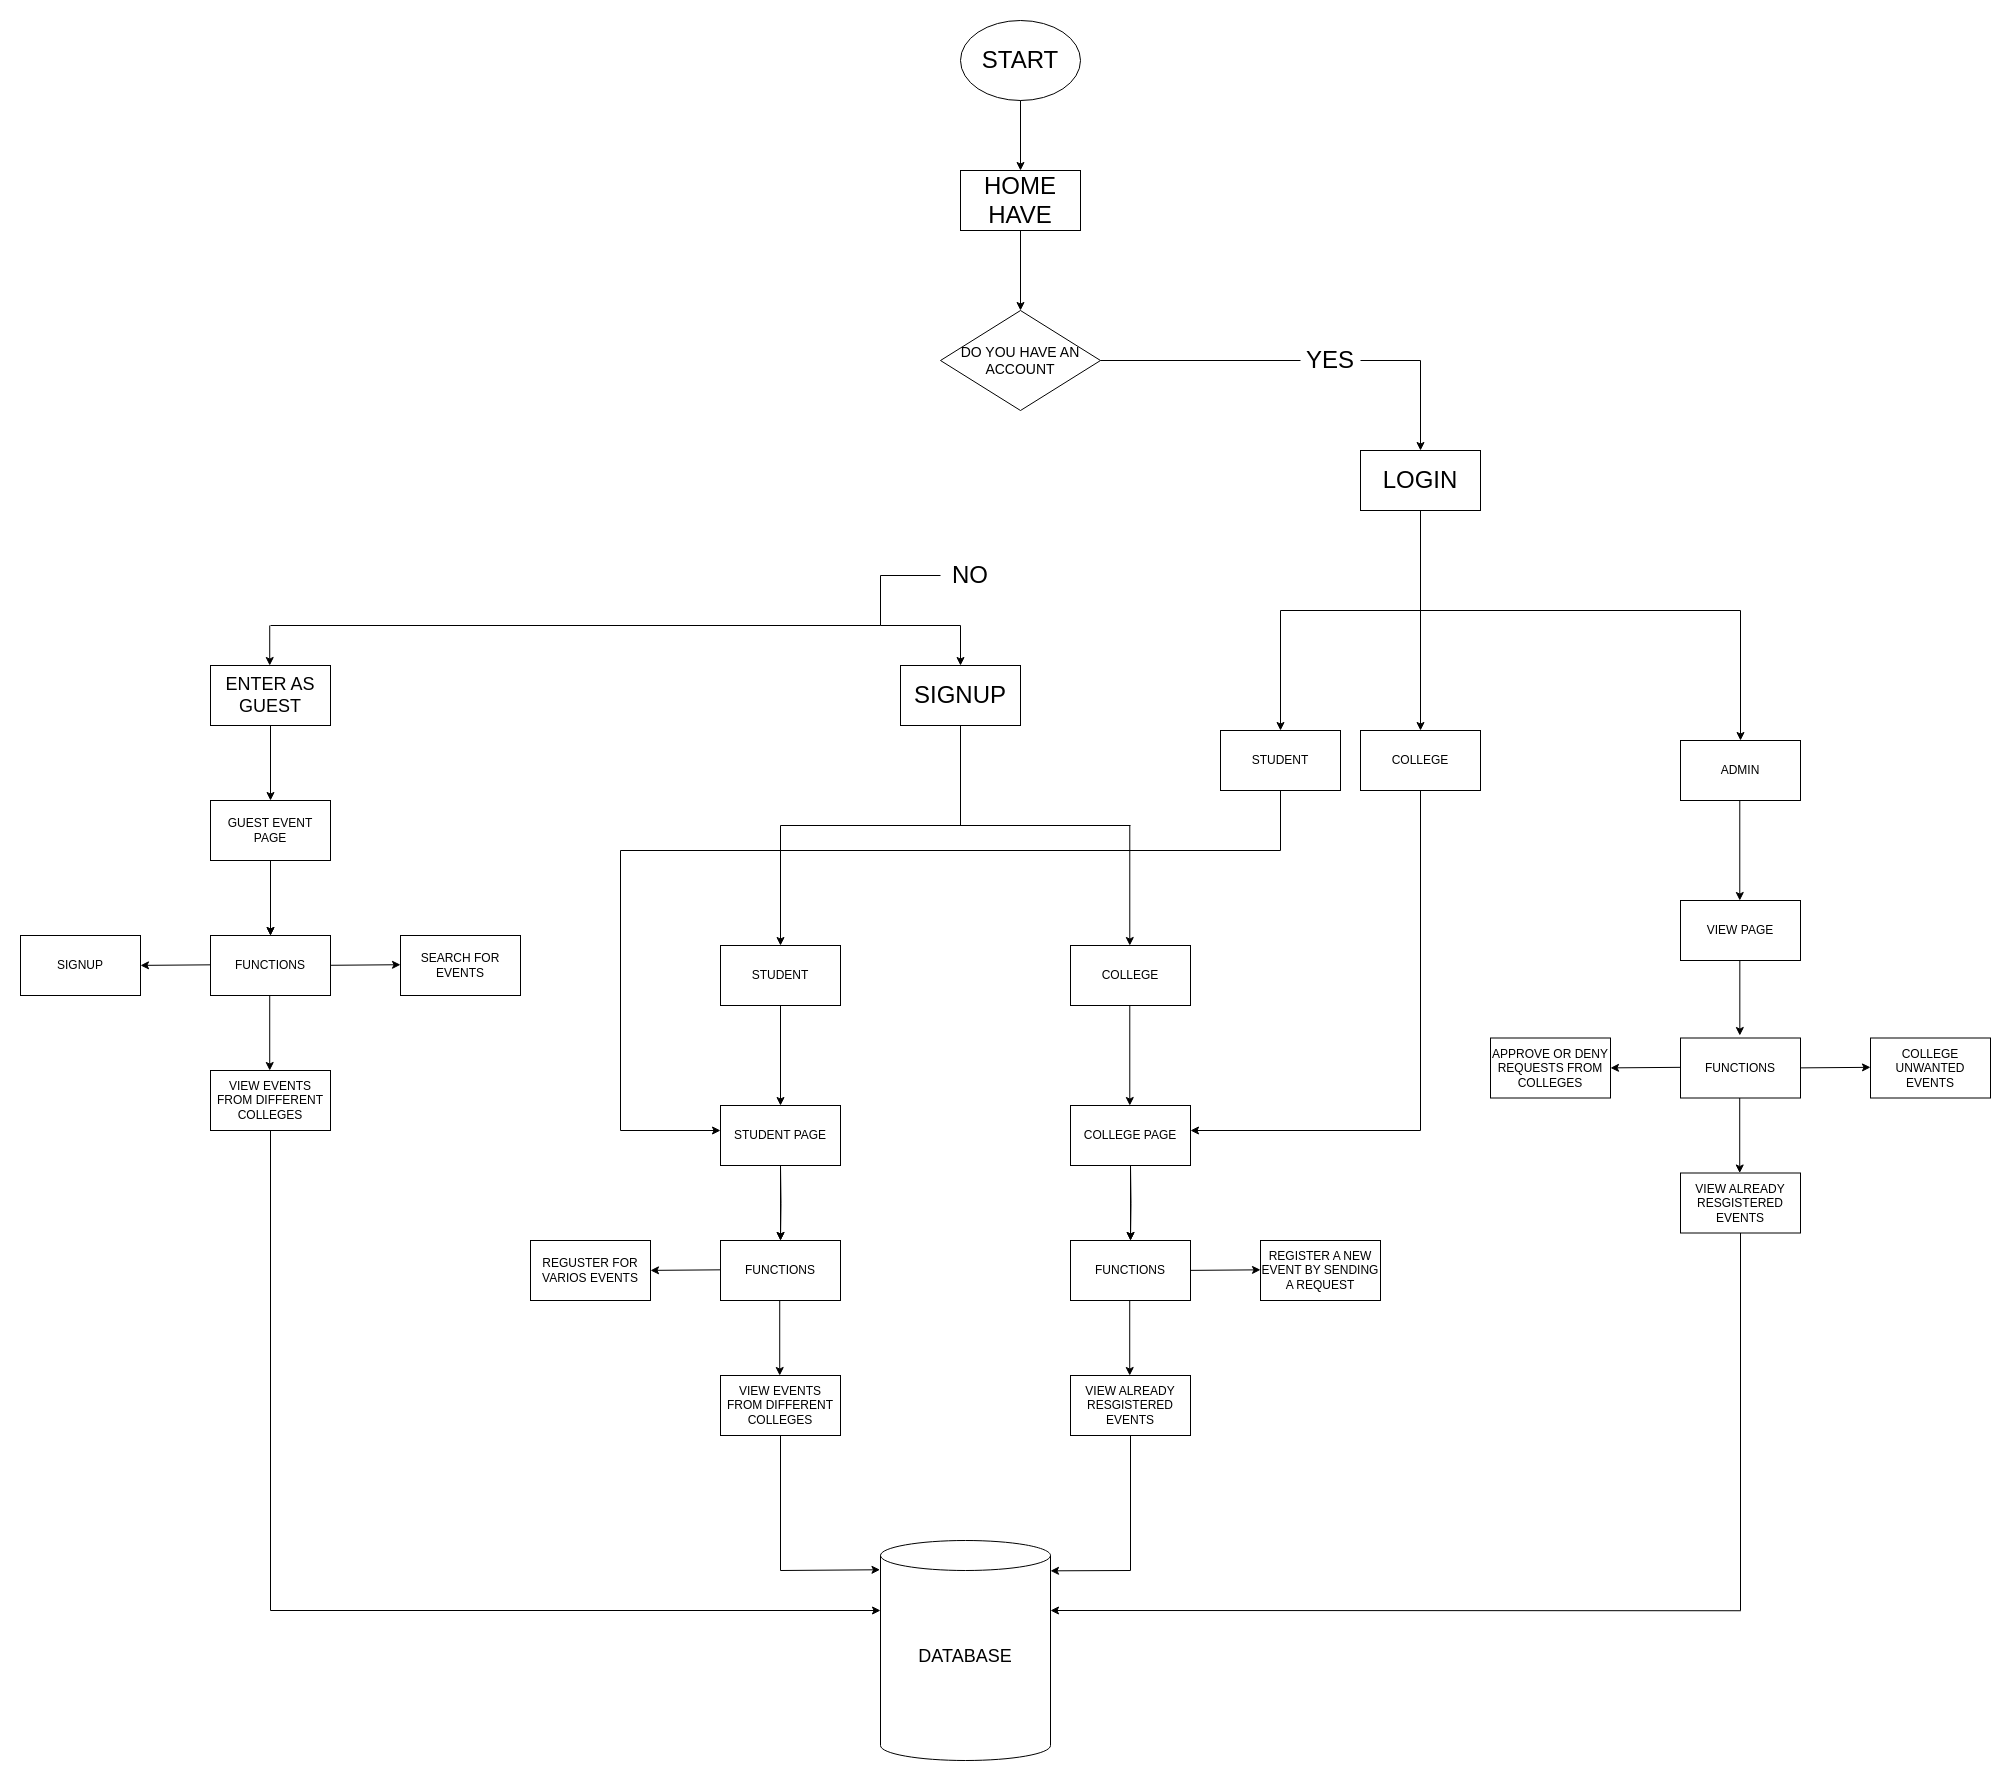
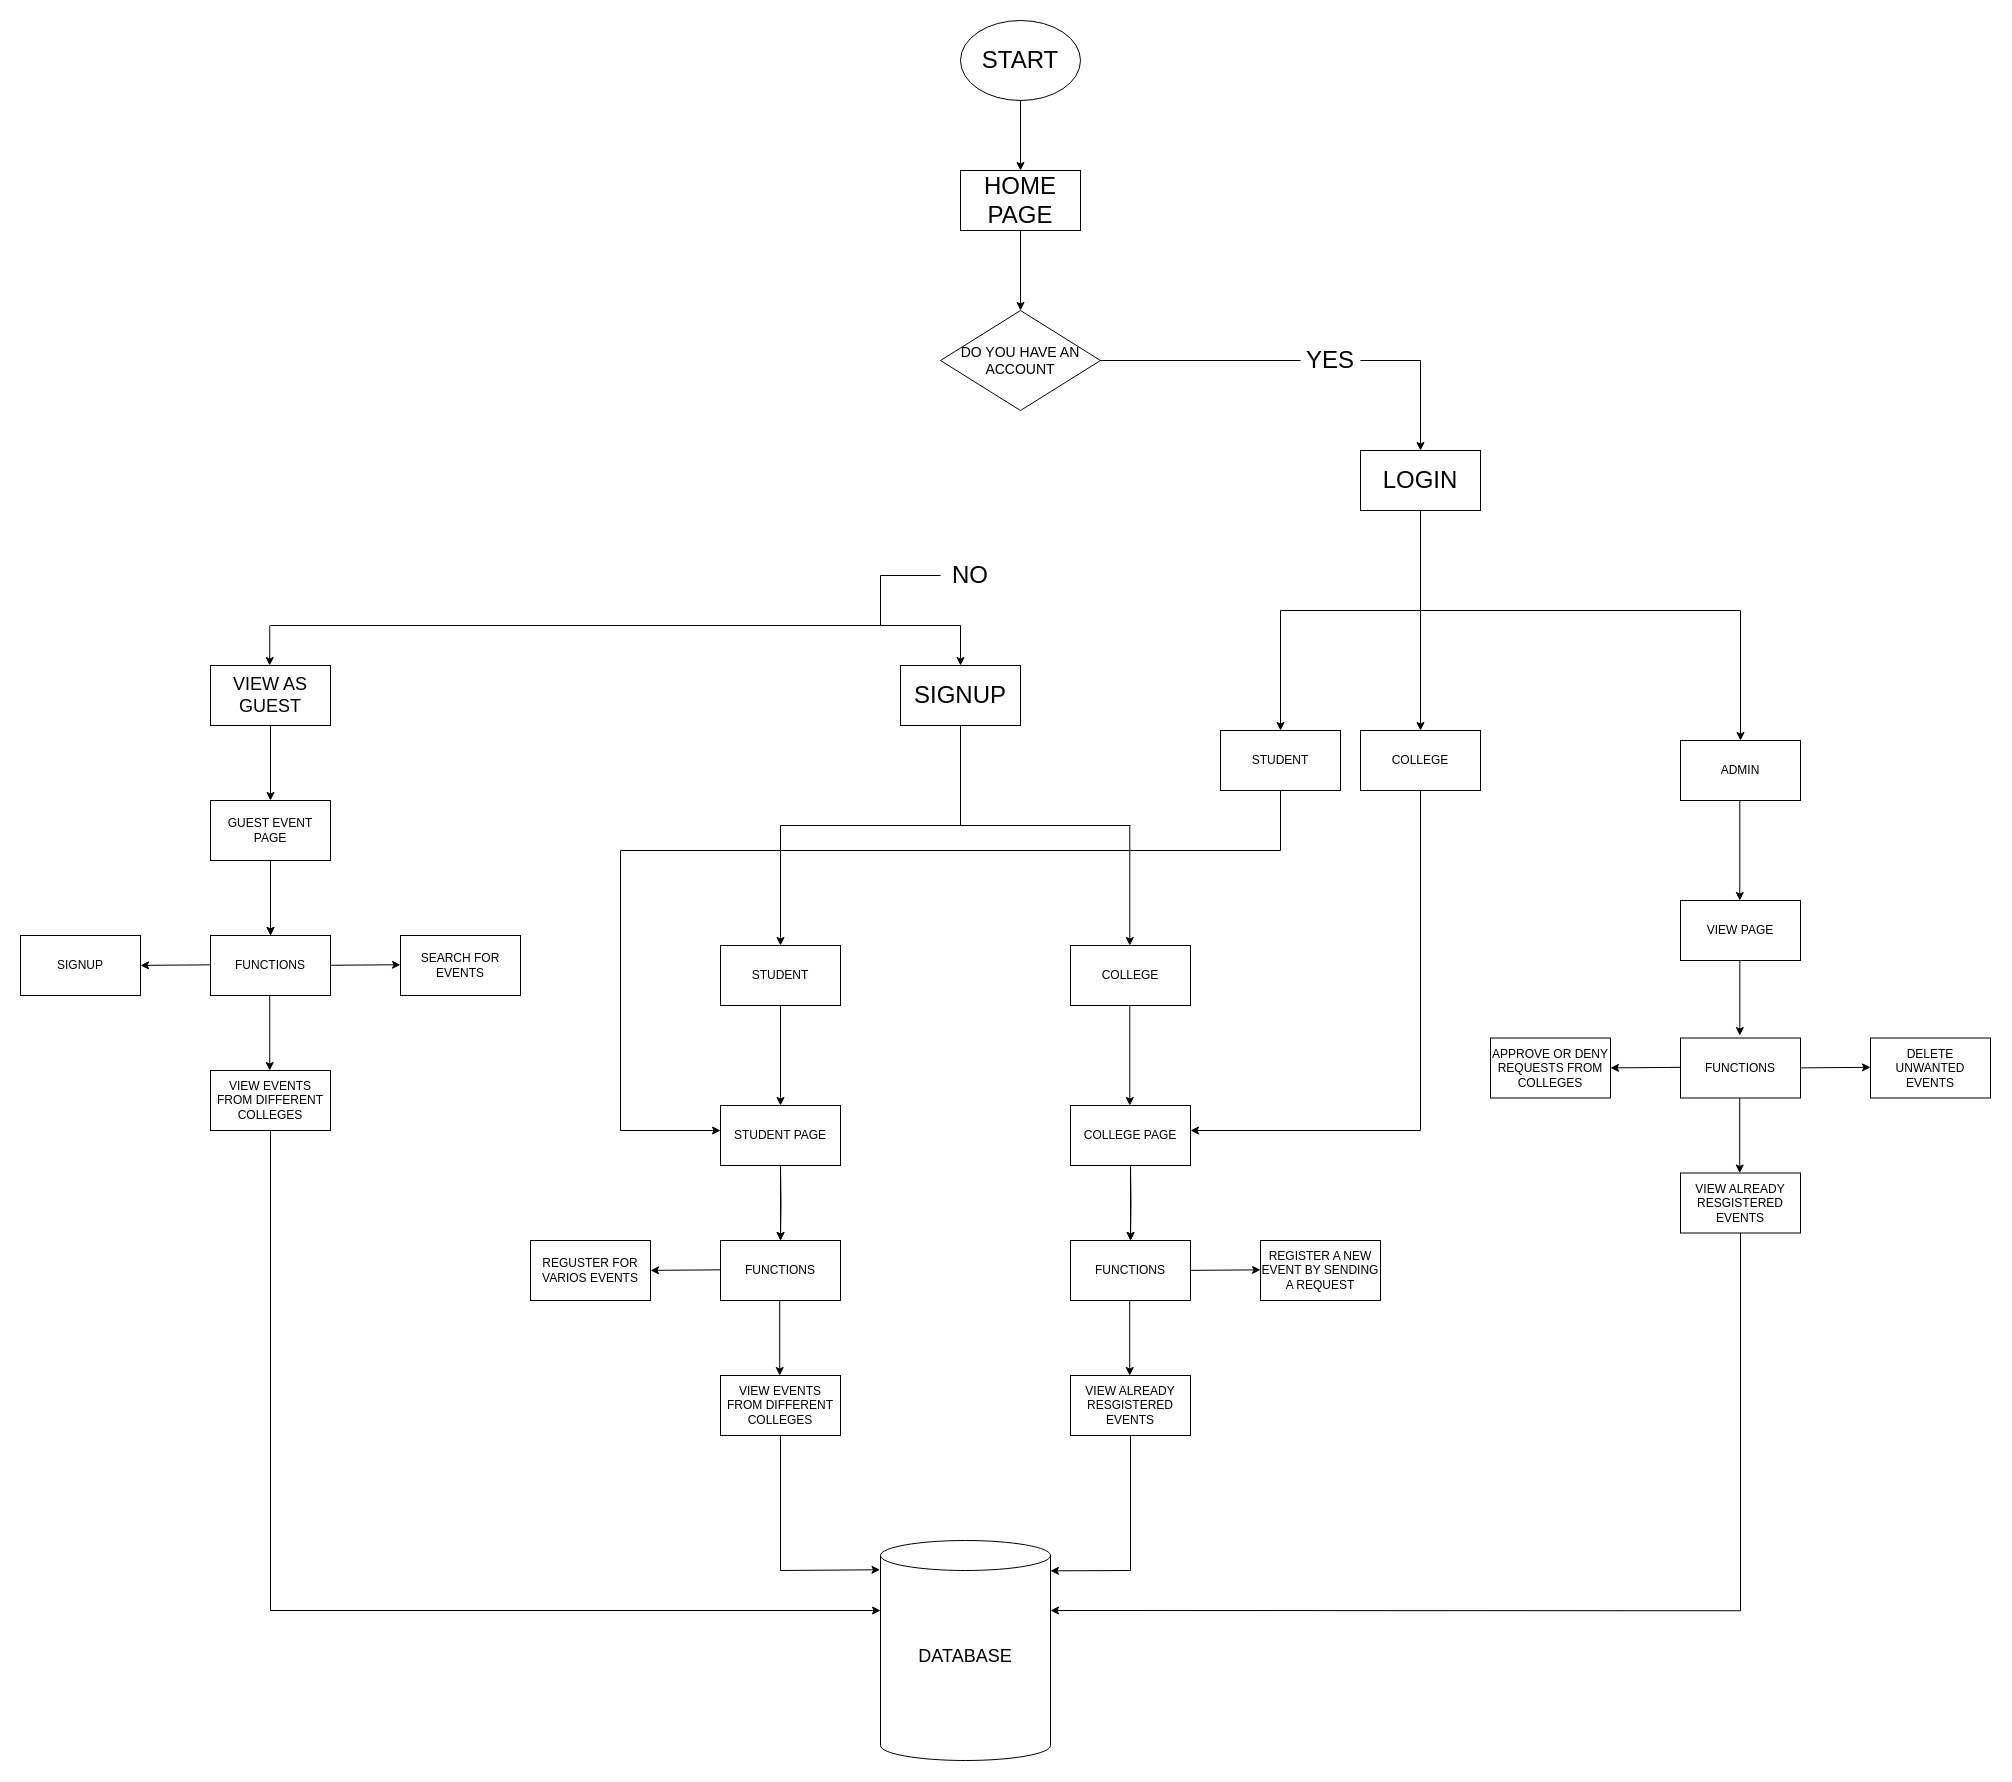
- <mxCell id="4" value="&lt;font style=&quot;font-size: 24px;&quot;&gt;HOME HAVE&lt;/font&gt;" style="rounded=0;whiteSpace=wrap;html=1;" parent="1" vertex="1"><mxGeometry x="960" y="170" width="120" height="60" as="geometry" /></mxCell>
+ <mxCell id="4" value="&lt;font style=&quot;font-size: 24px;&quot;&gt;HOME PAGE&lt;/font&gt;" style="rounded=0;whiteSpace=wrap;html=1;" parent="1" vertex="1"><mxGeometry x="960" y="170" width="120" height="60" as="geometry" /></mxCell>
- <mxCell id="10" value="&lt;font style=&quot;font-size: 18px;&quot;&gt;ENTER AS GUEST&lt;/font&gt;" style="rounded=0;whiteSpace=wrap;html=1;" parent="1" vertex="1"><mxGeometry x="210" y="665" width="120" height="60" as="geometry" /></mxCell>
+ <mxCell id="10" value="&lt;font style=&quot;font-size: 18px;&quot;&gt;VIEW AS GUEST&lt;/font&gt;" style="rounded=0;whiteSpace=wrap;html=1;" parent="1" vertex="1"><mxGeometry x="210" y="665" width="120" height="60" as="geometry" /></mxCell>
- <mxCell id="74" value="COLLEGE UNWANTED EVENTS" style="rounded=0;whiteSpace=wrap;html=1;" parent="1" vertex="1"><mxGeometry x="1870" y="1037.5" width="120" height="60" as="geometry" /></mxCell>
+ <mxCell id="74" value="DELETE UNWANTED EVENTS" style="rounded=0;whiteSpace=wrap;html=1;" parent="1" vertex="1"><mxGeometry x="1870" y="1037.5" width="120" height="60" as="geometry" /></mxCell>
